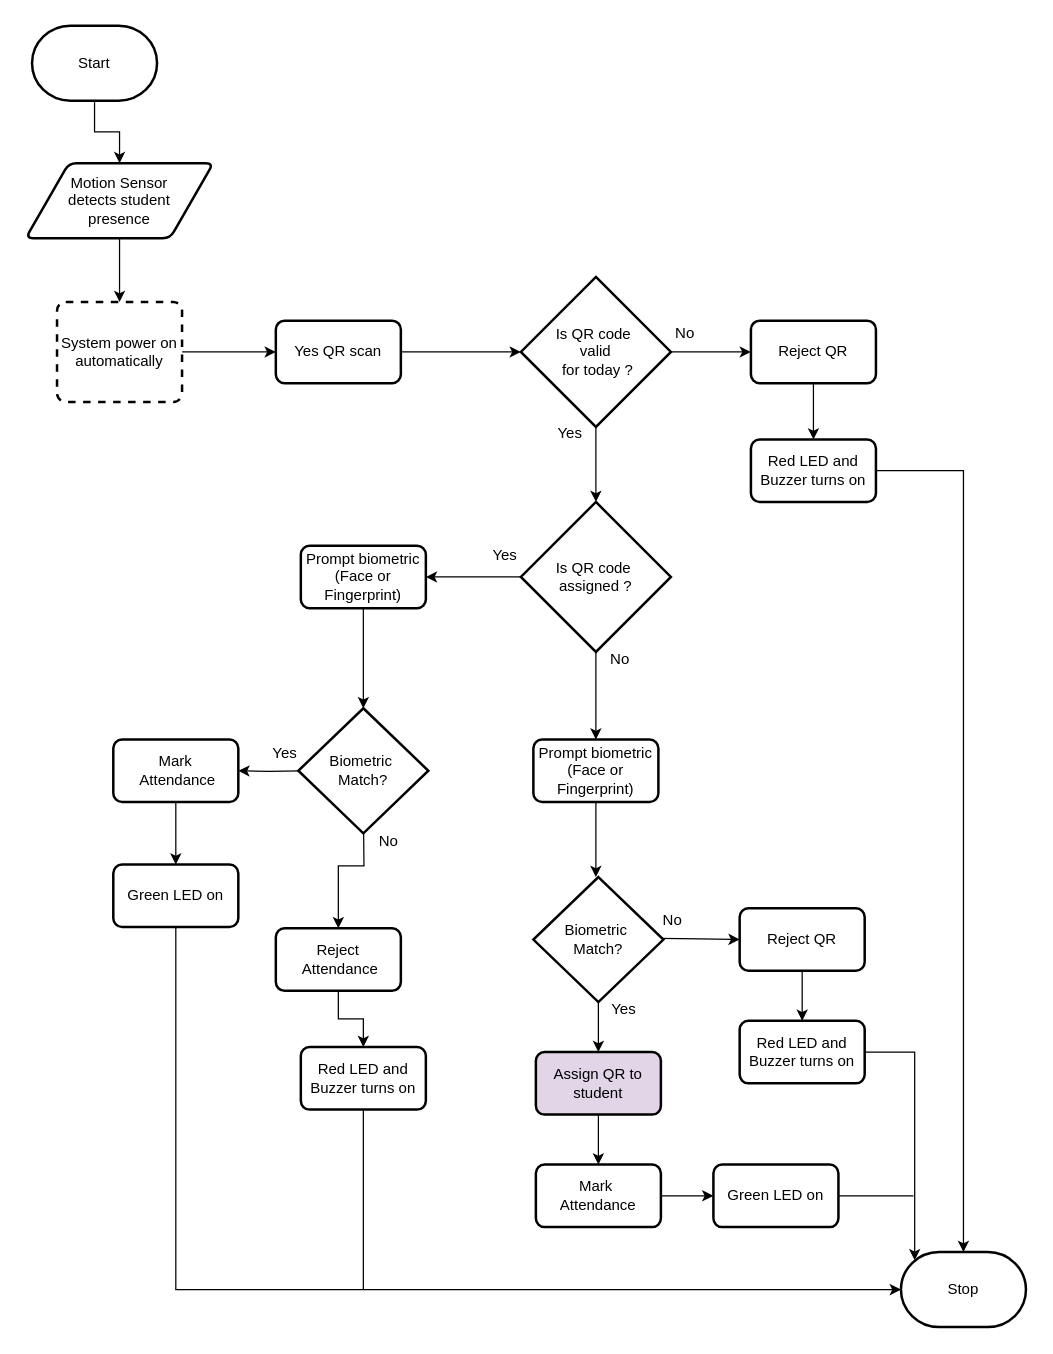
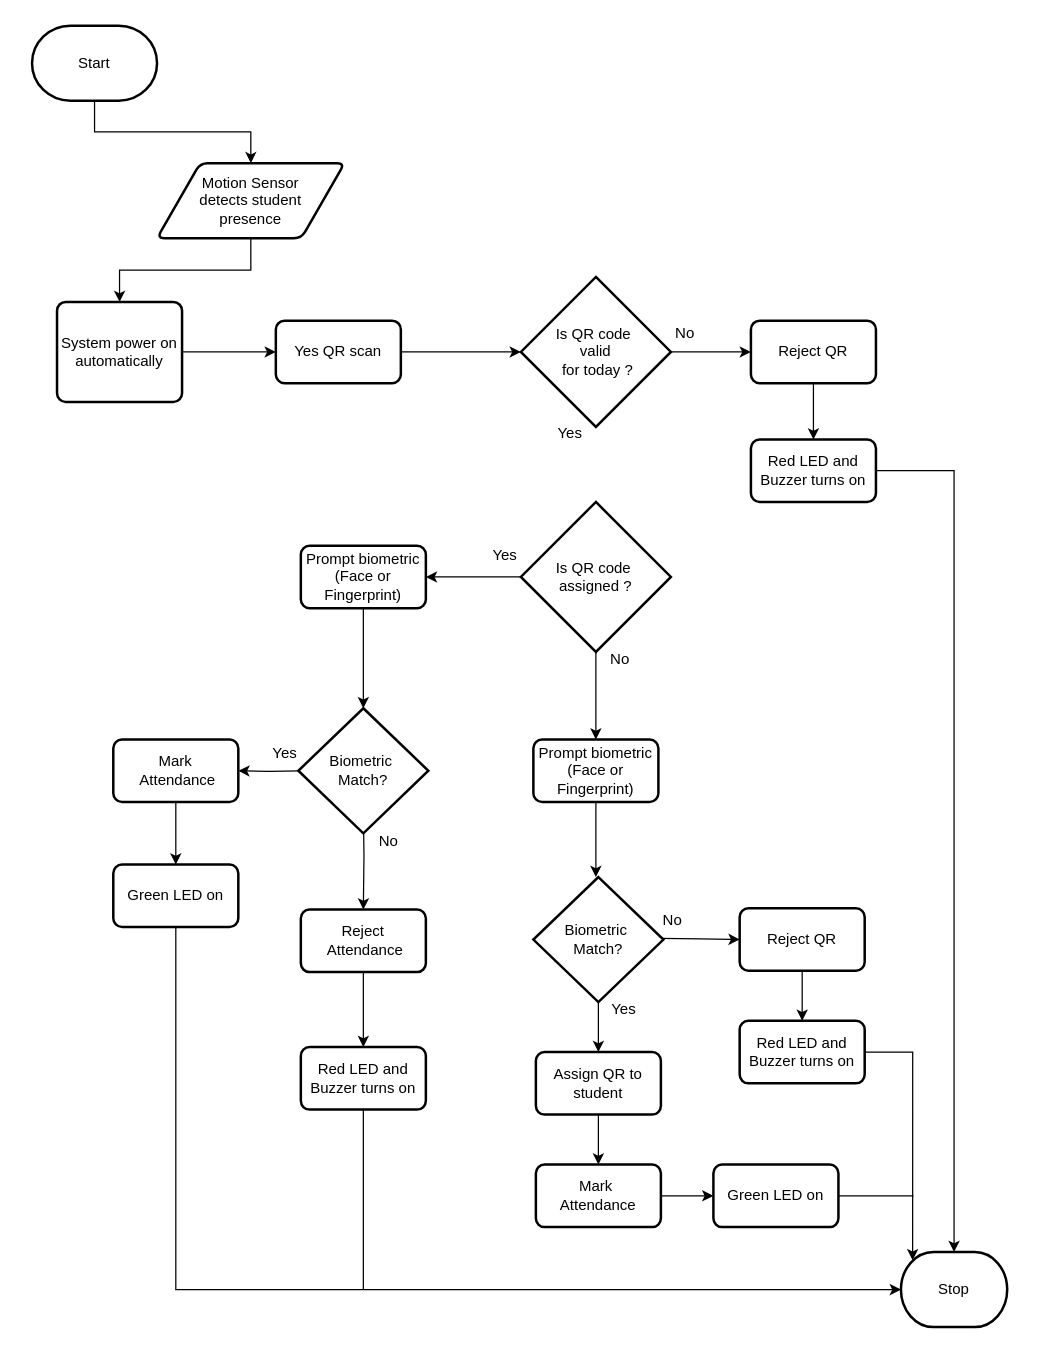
- <mxCell id="5" value="Motion Sensor&lt;div&gt;&amp;nbsp;detects student&amp;nbsp;&lt;/div&gt;&lt;div&gt;presence&lt;/div&gt;" style="shape=parallelogram;html=1;strokeWidth=2;perimeter=parallelogramPerimeter;whiteSpace=wrap;rounded=1;arcSize=12;size=0.23;" vertex="1" parent="1"><mxGeometry x="20" y="130" width="150" height="60" as="geometry" /></mxCell>
+ <mxCell id="5" value="Motion Sensor&lt;div&gt;&amp;nbsp;detects student&amp;nbsp;&lt;/div&gt;&lt;div&gt;presence&lt;/div&gt;" style="shape=parallelogram;html=1;strokeWidth=2;perimeter=parallelogramPerimeter;whiteSpace=wrap;rounded=1;arcSize=12;size=0.23;" vertex="1" parent="1"><mxGeometry x="125" y="130" width="150" height="60" as="geometry" /></mxCell>
- <mxCell id="7" value="System power on automatically" style="rounded=1;whiteSpace=wrap;html=1;absoluteArcSize=1;arcSize=14;strokeWidth=2;dashed=1;" vertex="1" parent="1"><mxGeometry x="45" y="241" width="100" height="80" as="geometry" /></mxCell>
+ <mxCell id="7" value="System power on automatically" style="rounded=1;whiteSpace=wrap;html=1;absoluteArcSize=1;arcSize=14;strokeWidth=2;" vertex="1" parent="1"><mxGeometry x="45" y="241" width="100" height="80" as="geometry" /></mxCell>
- <mxCell id="42" style="edgeStyle=orthogonalEdgeStyle;rounded=0;orthogonalLoop=1;jettySize=auto;html=1;entryX=0.5;entryY=0;entryDx=0;entryDy=0;entryPerimeter=0;" edge="1" parent="1" source="12" target="15"><mxGeometry relative="1" as="geometry" /></mxCell>
- <mxCell id="29" value="Reject&lt;div&gt;&amp;nbsp;Attendance&lt;/div&gt;" style="rounded=1;whiteSpace=wrap;html=1;absoluteArcSize=1;arcSize=14;strokeWidth=2;" vertex="1" parent="1"><mxGeometry x="220" y="742" width="100" height="50" as="geometry" /></mxCell>
+ <mxCell id="29" value="Reject&lt;div&gt;&amp;nbsp;Attendance&lt;/div&gt;" style="rounded=1;whiteSpace=wrap;html=1;absoluteArcSize=1;arcSize=14;strokeWidth=2;" vertex="1" parent="1"><mxGeometry x="240" y="727" width="100" height="50" as="geometry" /></mxCell>
- <mxCell id="31" value="Assign QR to student" style="rounded=1;whiteSpace=wrap;html=1;absoluteArcSize=1;arcSize=14;strokeWidth=2;fillColor=#e1d5e7;" vertex="1" parent="1"><mxGeometry x="428" y="841" width="100" height="50" as="geometry" /></mxCell>
+ <mxCell id="31" value="Assign QR to student" style="rounded=1;whiteSpace=wrap;html=1;absoluteArcSize=1;arcSize=14;strokeWidth=2;" vertex="1" parent="1"><mxGeometry x="428" y="841" width="100" height="50" as="geometry" /></mxCell>
- <mxCell id="10" value="Stop" style="strokeWidth=2;html=1;shape=mxgraph.flowchart.terminator;whiteSpace=wrap;" vertex="1" parent="1"><mxGeometry x="720" y="1001" width="100" height="60" as="geometry" /></mxCell>
+ <mxCell id="10" value="Stop" style="strokeWidth=2;html=1;shape=mxgraph.flowchart.terminator;whiteSpace=wrap;" vertex="1" parent="1"><mxGeometry x="720" y="1001" width="85" height="60" as="geometry" /></mxCell>
